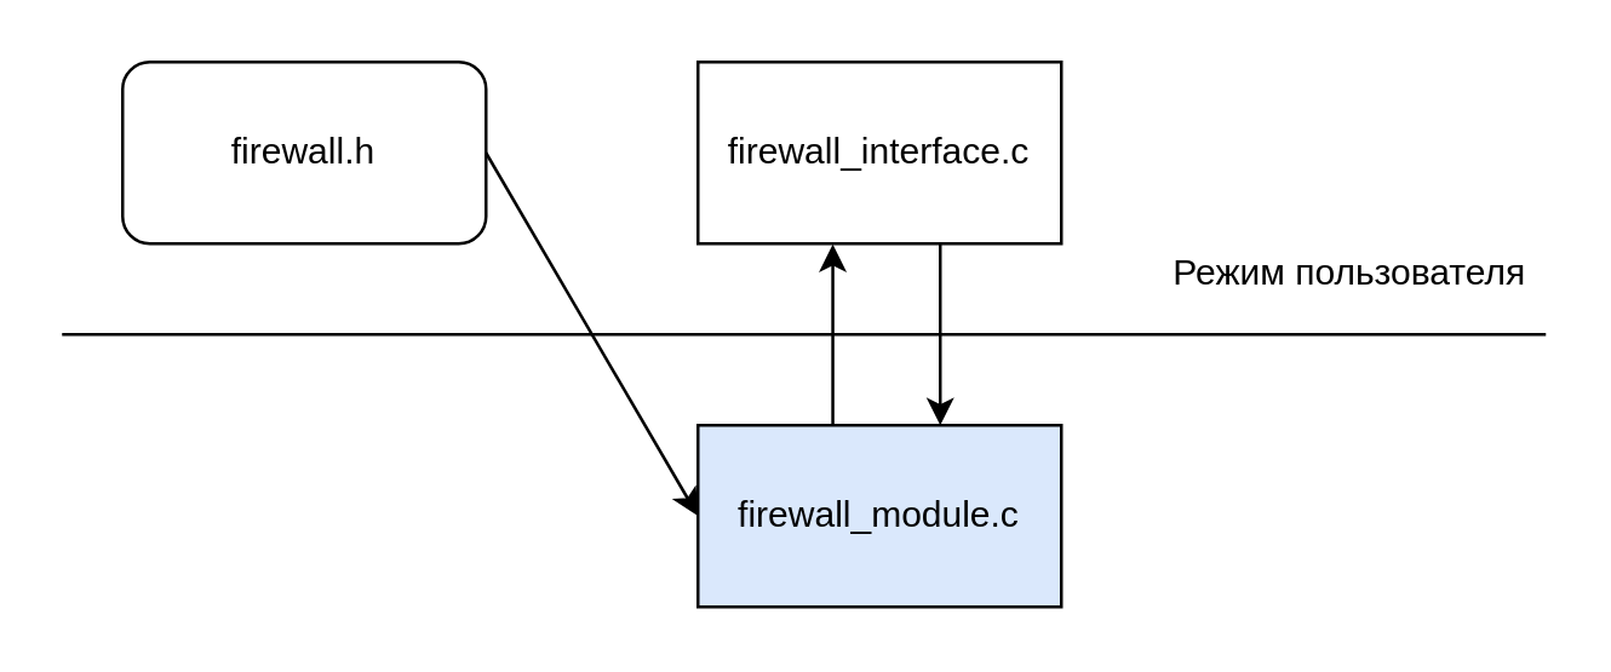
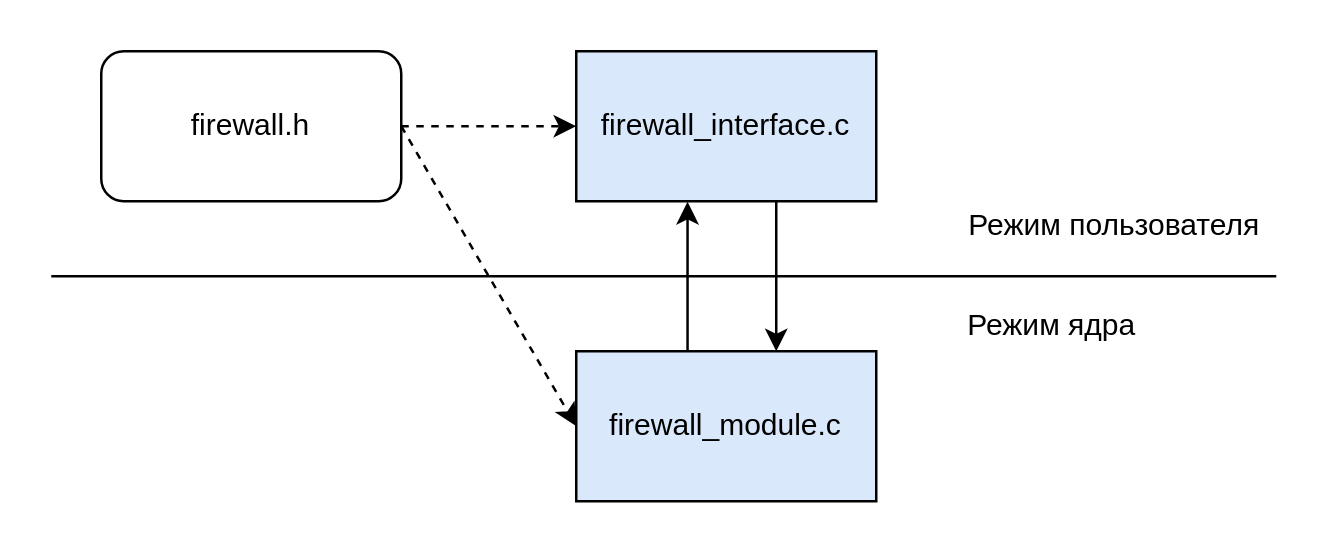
+ <mxCell id="6" value="" style="endArrow=classic;html=1;exitX=1;exitY=0.5;exitDx=0;exitDy=0;entryX=0;entryY=0.5;entryDx=0;entryDy=0;dashed=1;" edge="1" parent="1" source="3" target="2"><mxGeometry width="50" height="50" relative="1" as="geometry"><mxPoint x="250" y="80" as="sourcePoint" /><mxPoint x="300" y="30" as="targetPoint" /></mxGeometry></mxCell>
- <mxCell id="2" value="firewall_interface.c" style="rounded=0;whiteSpace=wrap;html=1;" vertex="1" parent="1"><mxGeometry x="230" y="20" width="120" height="60" as="geometry" /></mxCell>
+ <mxCell id="2" value="firewall_interface.c" style="rounded=0;whiteSpace=wrap;html=1;fillColor=#dae8fc;" vertex="1" parent="1"><mxGeometry x="230" y="20" width="120" height="60" as="geometry" /></mxCell>
- <mxCell id="7" value="" style="endArrow=classic;html=1;exitX=1;exitY=0.5;exitDx=0;exitDy=0;entryX=0;entryY=0.5;entryDx=0;entryDy=0;dashed=0;" edge="1" parent="1" source="3" target="4"><mxGeometry width="50" height="50" relative="1" as="geometry"><mxPoint x="170" y="60" as="sourcePoint" /><mxPoint x="220" y="60" as="targetPoint" /></mxGeometry></mxCell>
+ <mxCell id="7" value="" style="endArrow=classic;html=1;exitX=1;exitY=0.5;exitDx=0;exitDy=0;entryX=0;entryY=0.5;entryDx=0;entryDy=0;dashed=1;" edge="1" parent="1" source="3" target="4"><mxGeometry width="50" height="50" relative="1" as="geometry"><mxPoint x="170" y="60" as="sourcePoint" /><mxPoint x="220" y="60" as="targetPoint" /></mxGeometry></mxCell>
+ <mxCell id="11" value="Режим ядра" style="text;html=1;align=center;verticalAlign=middle;resizable=0;points=[];autosize=1;" vertex="1" parent="1"><mxGeometry x="380" y="120" width="80" height="20" as="geometry" /></mxCell>
